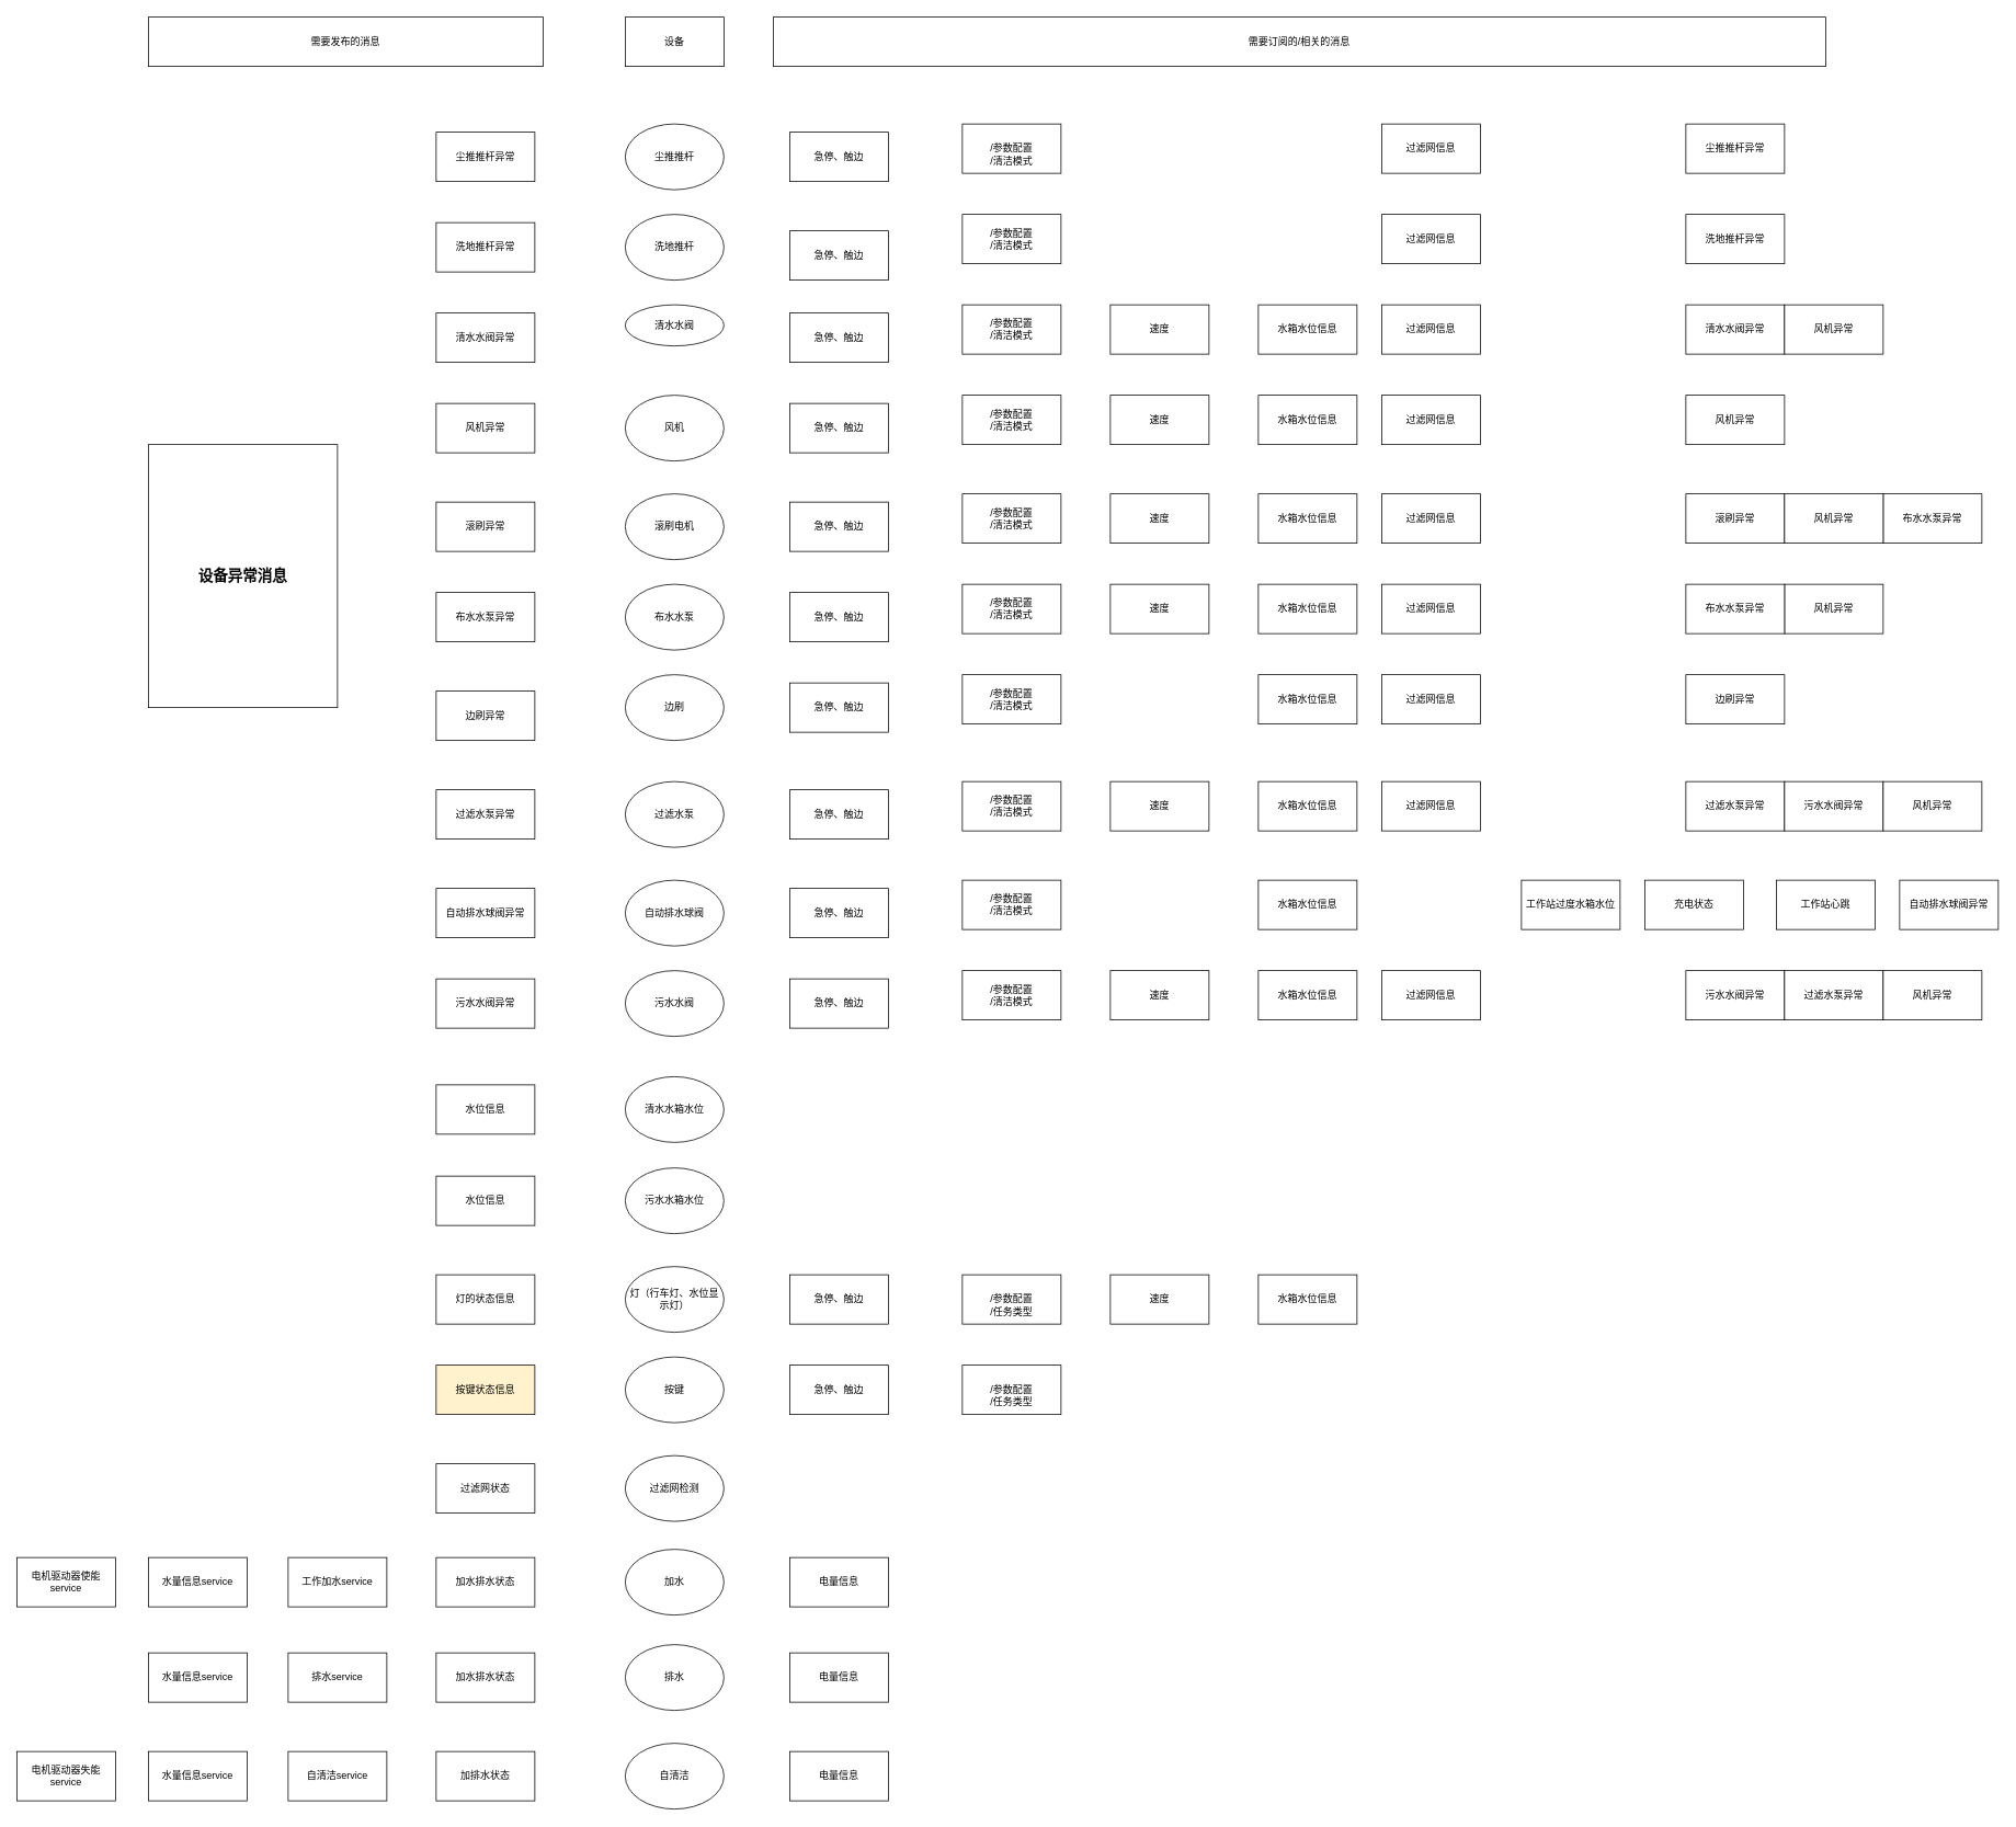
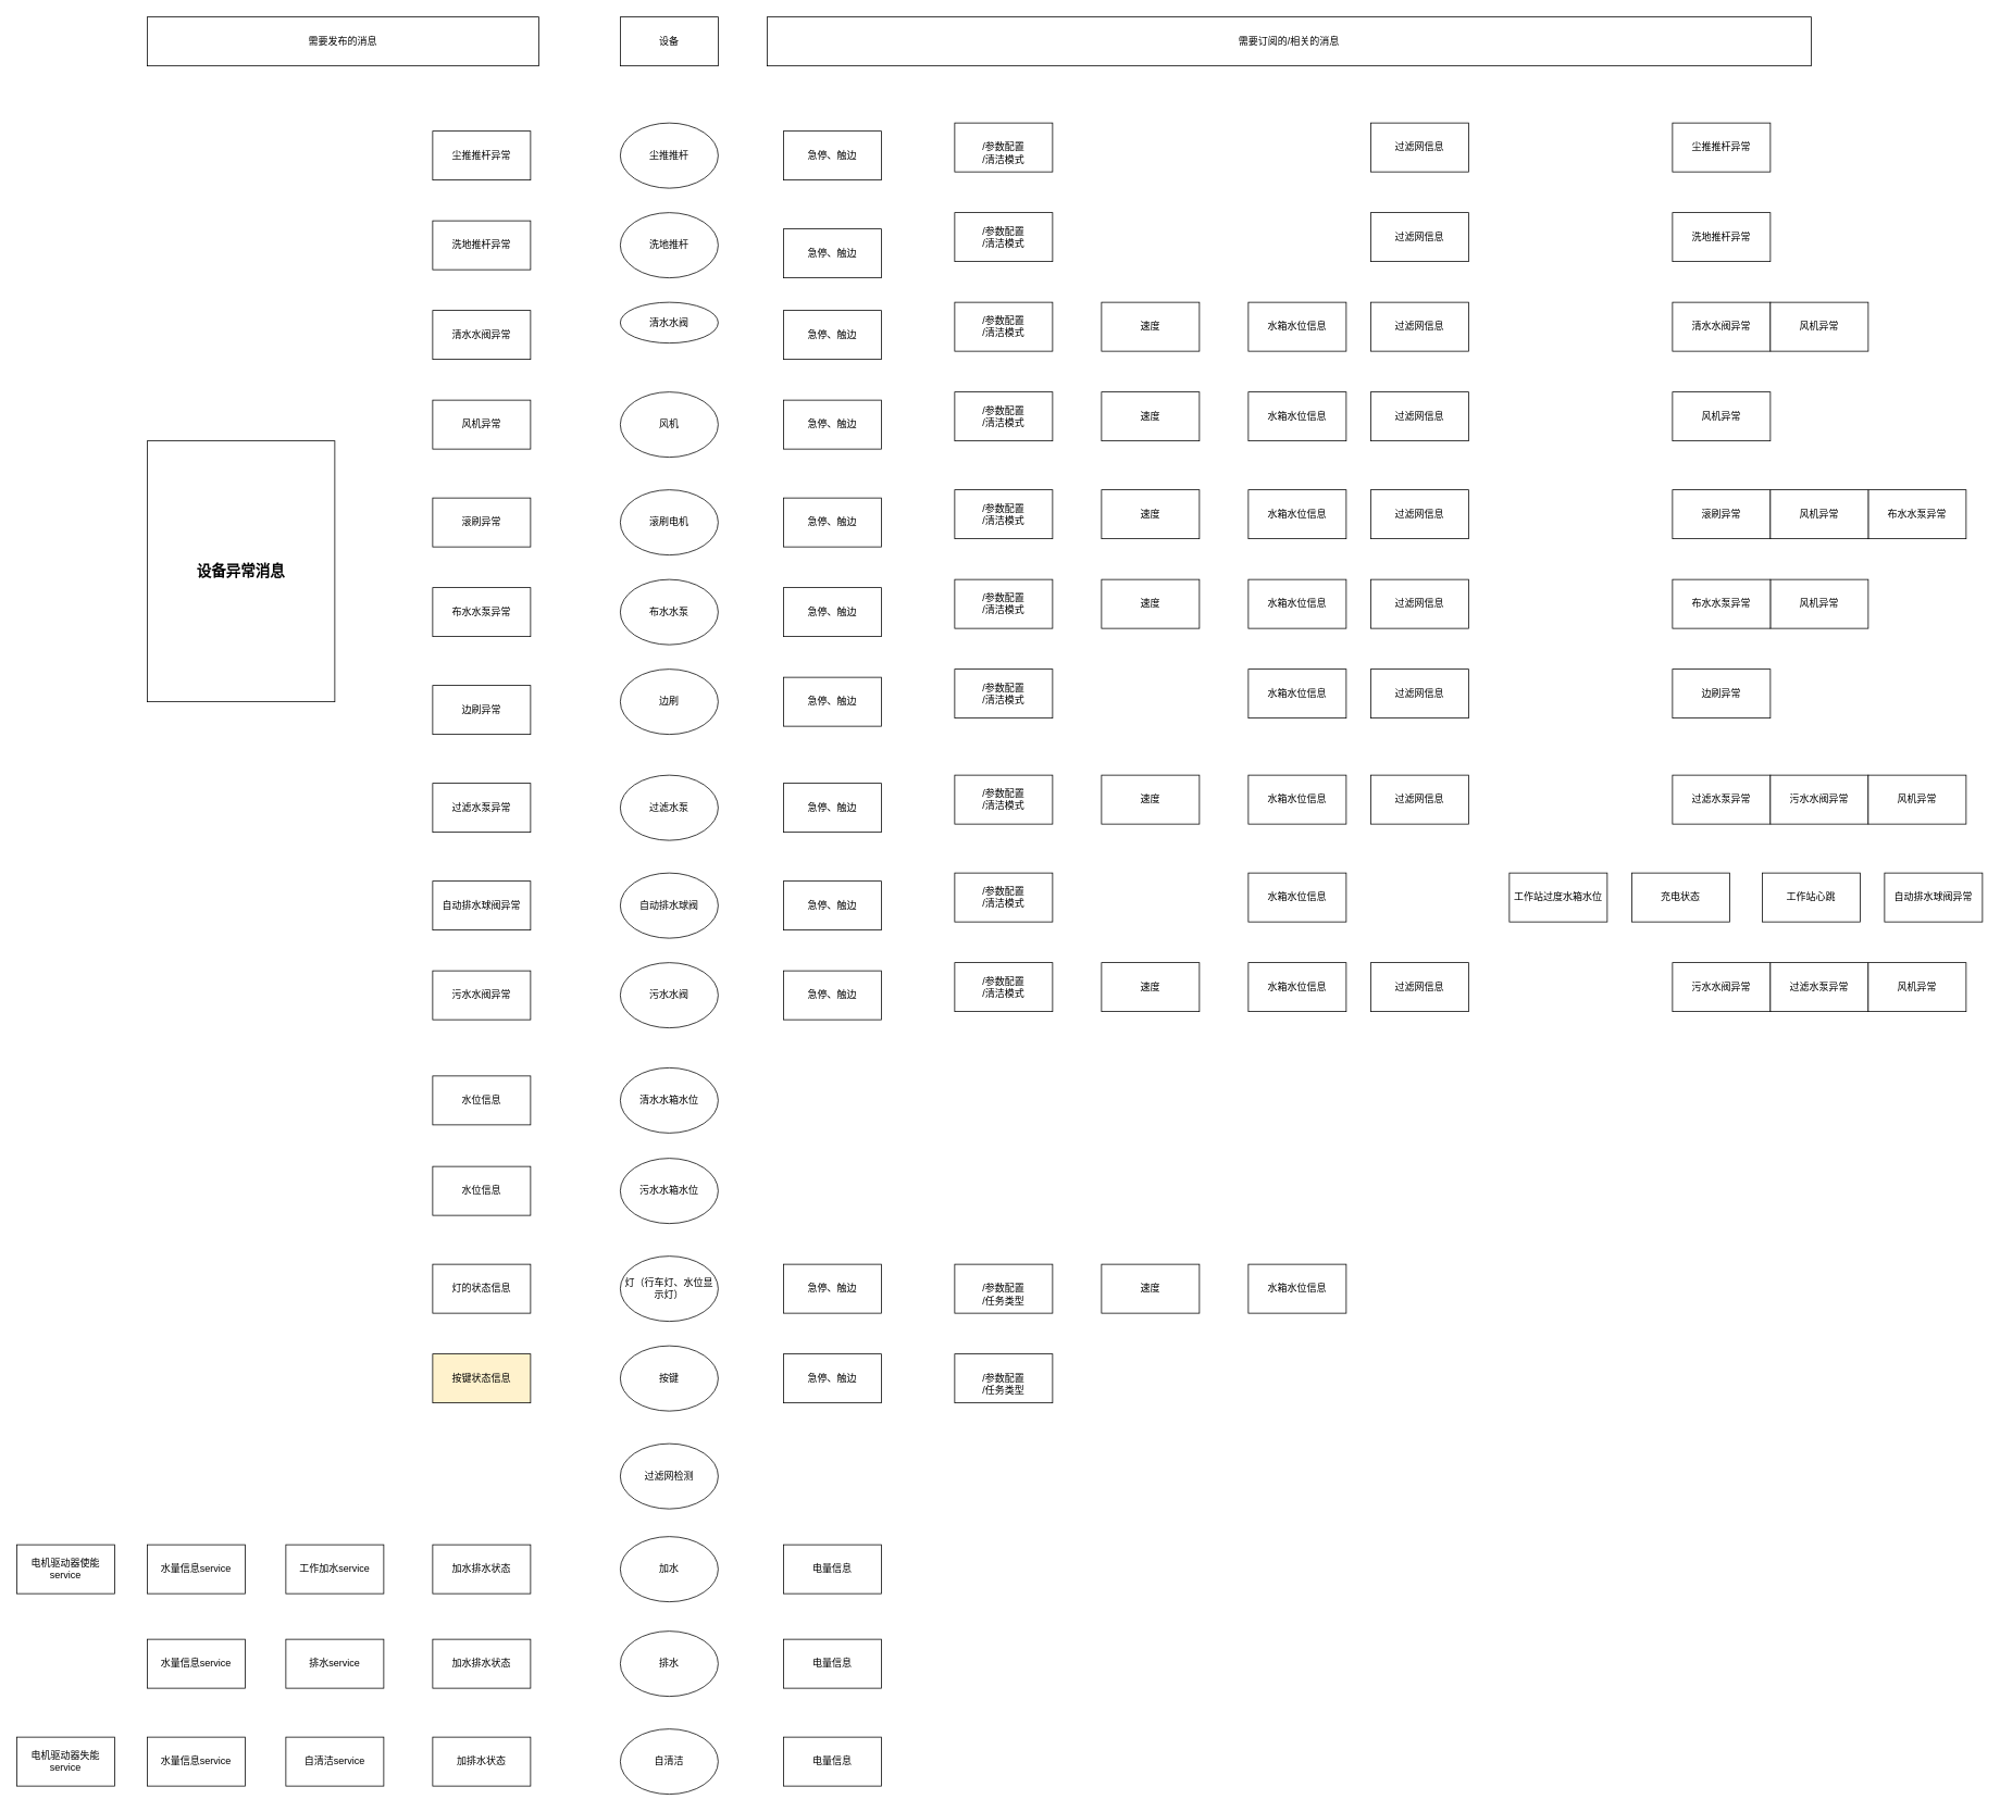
- <mxCell id="66" value="过滤网状态" style="rounded=0;whiteSpace=wrap;html=1;" parent="1" vertex="1"><mxGeometry x="530" y="1780" width="120" height="60" as="geometry" /></mxCell>
